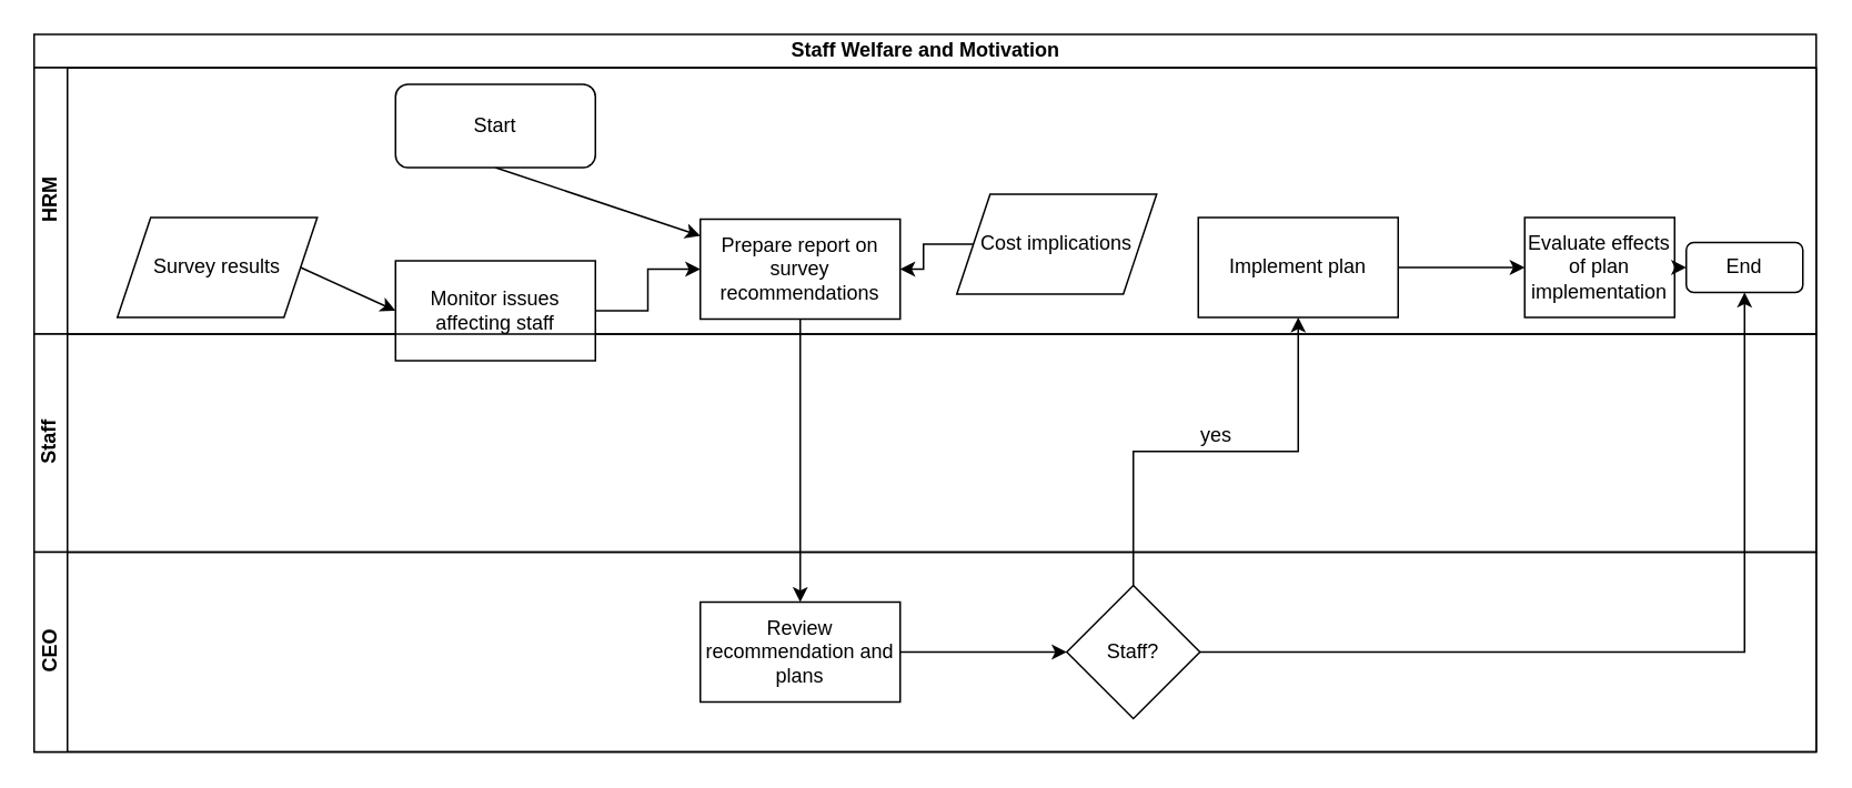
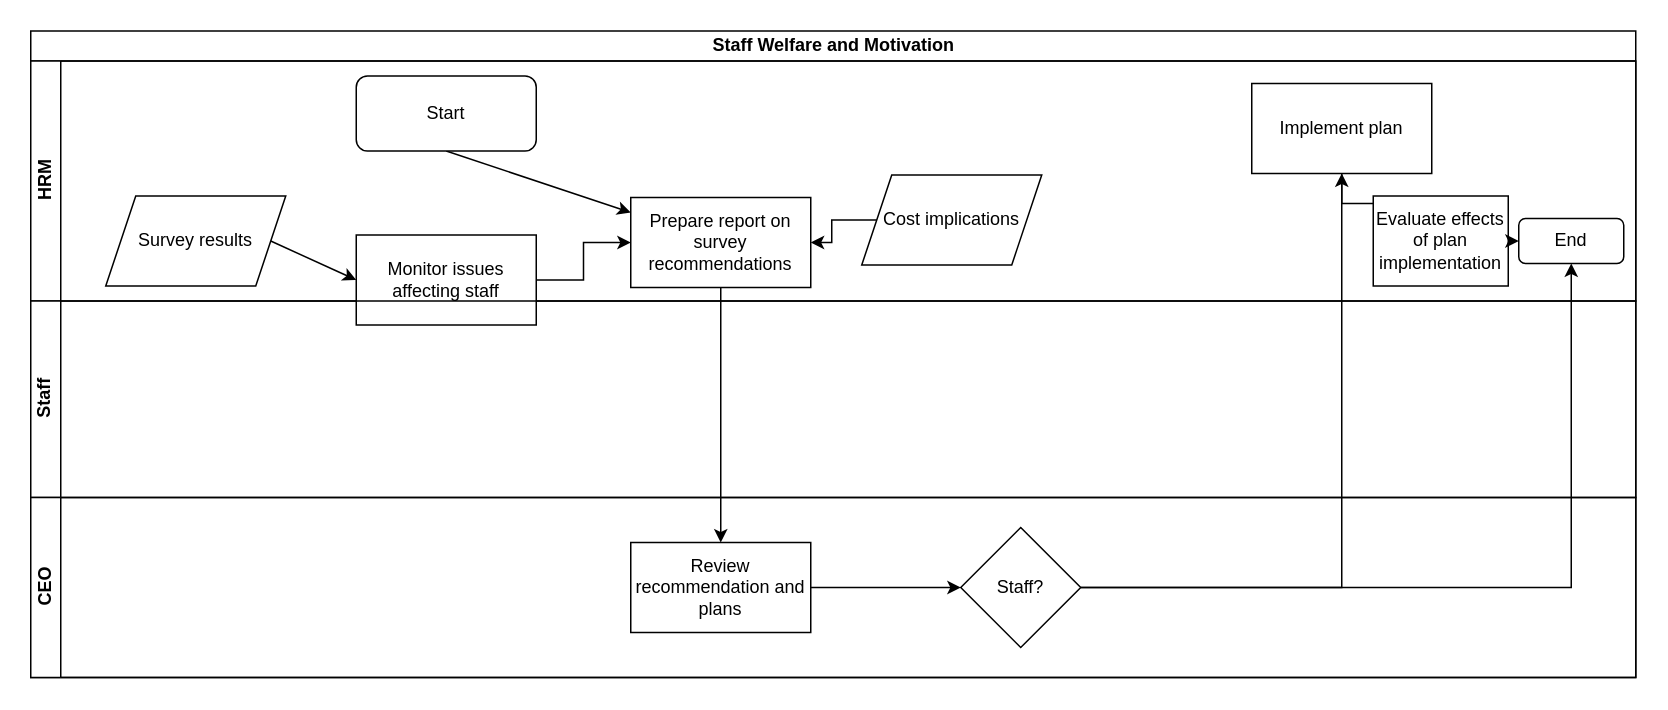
- <mxCell id="24" value="Implement plan" style="whiteSpace=wrap;html=1;rounded=0;" vertex="1" parent="1"><mxGeometry x="719" y="130" width="120" height="60" as="geometry" /></mxCell>
+ <mxCell id="24" value="Implement plan" style="whiteSpace=wrap;html=1;rounded=0;" vertex="1" parent="1"><mxGeometry x="834" y="55" width="120" height="60" as="geometry" /></mxCell>
- <mxCell id="16" value="yes" style="text;html=1;strokeColor=none;fillColor=none;align=center;verticalAlign=middle;whiteSpace=wrap;rounded=0;" vertex="1" parent="14"><mxGeometry x="690" y="51" width="40" height="20" as="geometry" /></mxCell>
